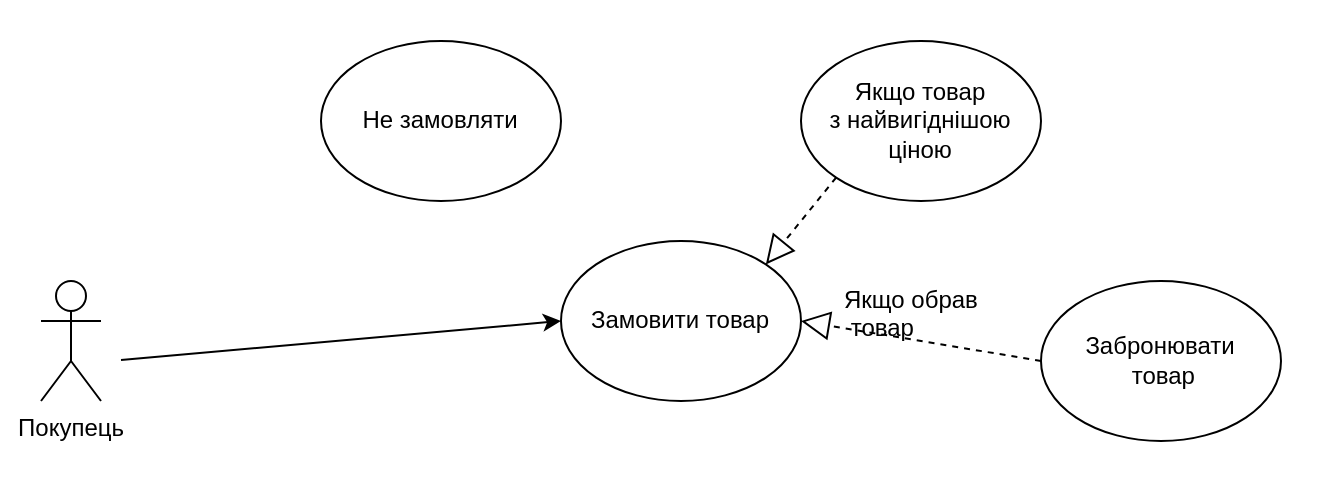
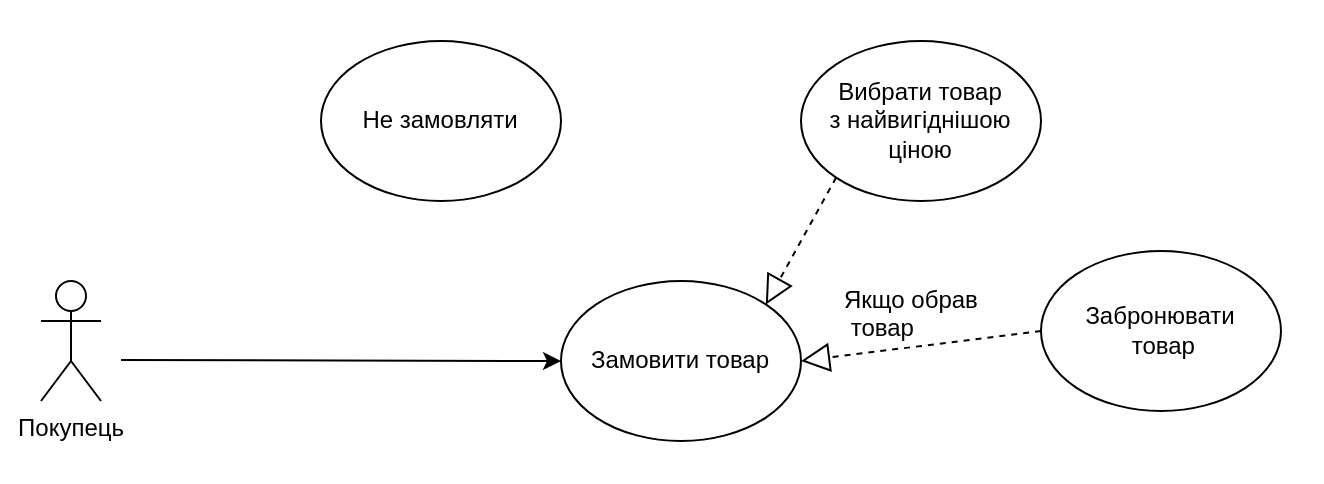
- <mxCell id="5" value="Якщо товар&lt;br&gt;з найвигіднішою&lt;br&gt;ціною" style="ellipse;whiteSpace=wrap;html=1;" parent="1" vertex="1"><mxGeometry x="400" y="20" width="120" height="80" as="geometry" /></mxCell>
+ <mxCell id="5" value="Вибрати товар&lt;br&gt;з найвигіднішою&lt;br&gt;ціною" style="ellipse;whiteSpace=wrap;html=1;" parent="1" vertex="1"><mxGeometry x="400" y="20" width="120" height="80" as="geometry" /></mxCell>
- <mxCell id="4" value="Замовити товар" style="ellipse;whiteSpace=wrap;html=1;" parent="1" vertex="1"><mxGeometry x="280" y="120" width="120" height="80" as="geometry" /></mxCell>
+ <mxCell id="4" value="Замовити товар" style="ellipse;whiteSpace=wrap;html=1;" parent="1" vertex="1"><mxGeometry x="280" y="140" width="120" height="80" as="geometry" /></mxCell>
- <mxCell id="7" value="Забронювати&lt;br&gt;&amp;nbsp;товар" style="ellipse;whiteSpace=wrap;html=1;" parent="1" vertex="1"><mxGeometry x="520" y="140" width="120" height="80" as="geometry" /></mxCell>
+ <mxCell id="7" value="Забронювати&lt;br&gt;&amp;nbsp;товар" style="ellipse;whiteSpace=wrap;html=1;" parent="1" vertex="1"><mxGeometry x="520" y="125" width="120" height="80" as="geometry" /></mxCell>
